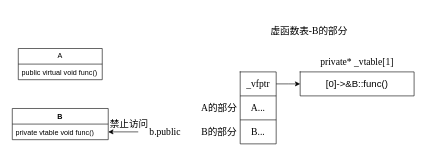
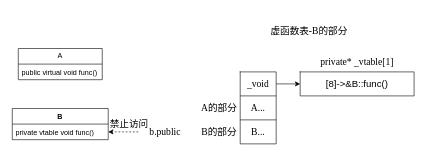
- <mxCell id="12" value="_vfptr" style="shape=partialRectangle;html=1;whiteSpace=wrap;connectable=0;strokeColor=inherit;overflow=hidden;fillColor=none;top=0;left=0;bottom=0;right=0;pointerEvents=1;fontFamily=Comic Sans MS;fontSize=16;" vertex="1" parent="11"><mxGeometry width="60" height="40" as="geometry"><mxRectangle width="60" height="40" as="alternateBounds" /></mxGeometry></mxCell>
+ <mxCell id="12" value="_void" style="shape=partialRectangle;html=1;whiteSpace=wrap;connectable=0;strokeColor=inherit;overflow=hidden;fillColor=none;top=0;left=0;bottom=0;right=0;pointerEvents=1;fontFamily=Comic Sans MS;fontSize=16;" vertex="1" parent="11"><mxGeometry width="60" height="40" as="geometry"><mxRectangle width="60" height="40" as="alternateBounds" /></mxGeometry></mxCell>
- <mxCell id="22" value="&lt;font style=&quot;font-size: 16px;&quot;&gt;[0]-&amp;gt;&amp;amp;B::func()&lt;/font&gt;" style="shape=partialRectangle;html=1;whiteSpace=wrap;connectable=0;strokeColor=inherit;overflow=hidden;fillColor=none;top=0;left=0;bottom=0;right=0;pointerEvents=1;" vertex="1" parent="21"><mxGeometry width="190" height="40" as="geometry"><mxRectangle width="190" height="40" as="alternateBounds" /></mxGeometry></mxCell>
+ <mxCell id="22" value="&lt;font style=&quot;font-size: 16px;&quot;&gt;[8]-&amp;gt;&amp;amp;B::func()&lt;/font&gt;" style="shape=partialRectangle;html=1;whiteSpace=wrap;connectable=0;strokeColor=inherit;overflow=hidden;fillColor=none;top=0;left=0;bottom=0;right=0;pointerEvents=1;" vertex="1" parent="21"><mxGeometry width="190" height="40" as="geometry"><mxRectangle width="190" height="40" as="alternateBounds" /></mxGeometry></mxCell>
- <mxCell id="6" style="edgeStyle=orthogonalEdgeStyle;rounded=0;orthogonalLoop=1;jettySize=auto;html=1;exitX=0;exitY=0.5;exitDx=0;exitDy=0;entryX=1;entryY=0.5;entryDx=0;entryDy=0;" edge="1" parent="1" source="7" target="5"><mxGeometry relative="1" as="geometry" /></mxCell>
+ <mxCell id="6" style="edgeStyle=orthogonalEdgeStyle;rounded=0;orthogonalLoop=1;jettySize=auto;html=1;exitX=0;exitY=0.5;exitDx=0;exitDy=0;entryX=1;entryY=0.5;entryDx=0;entryDy=0;dashed=1;" edge="1" parent="1" source="7" target="5"><mxGeometry relative="1" as="geometry" /></mxCell>
